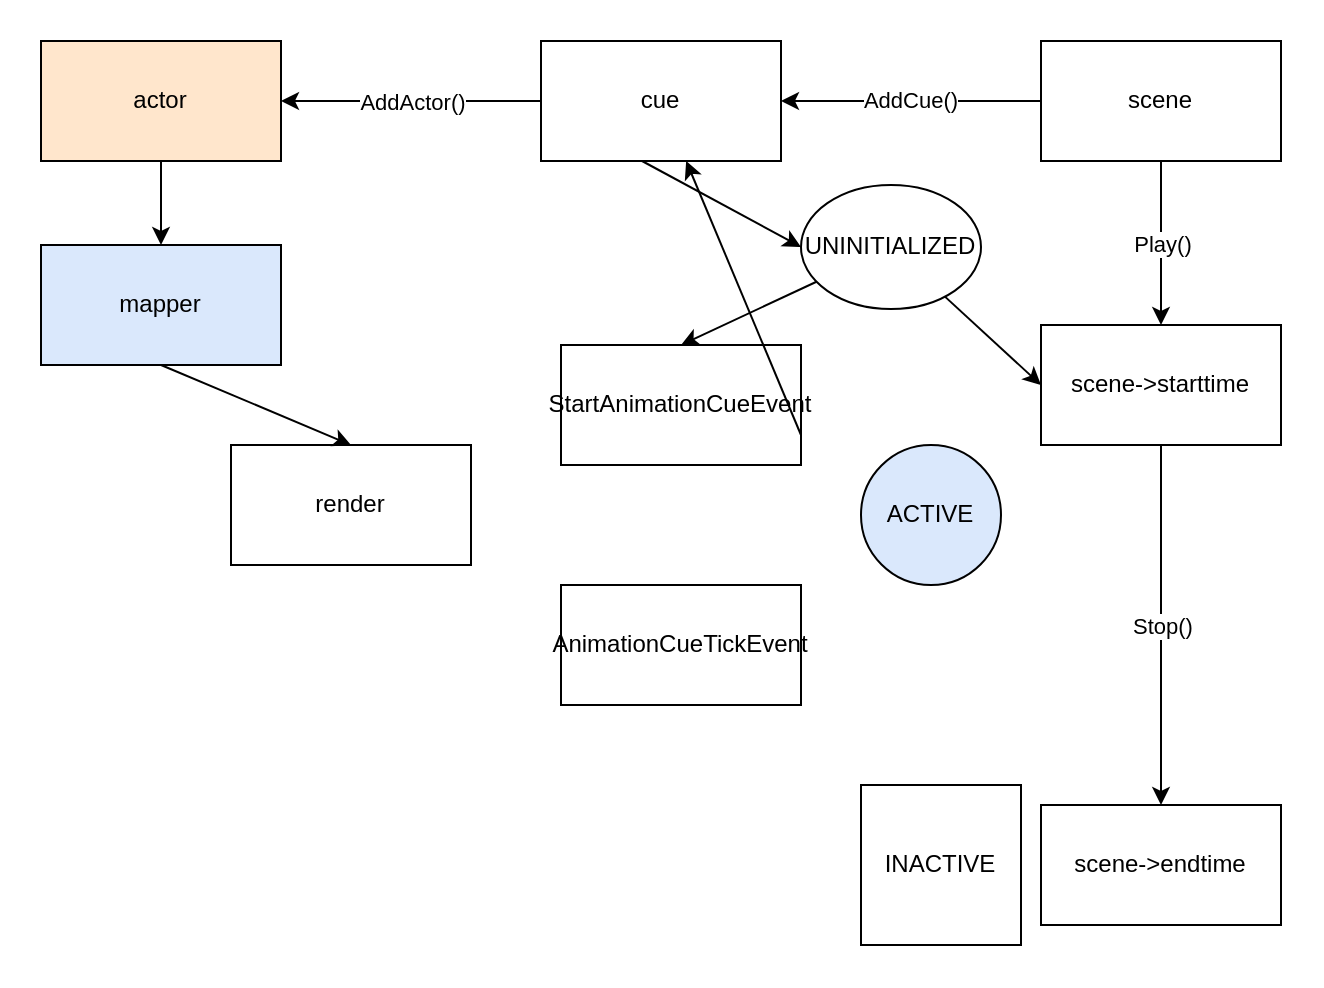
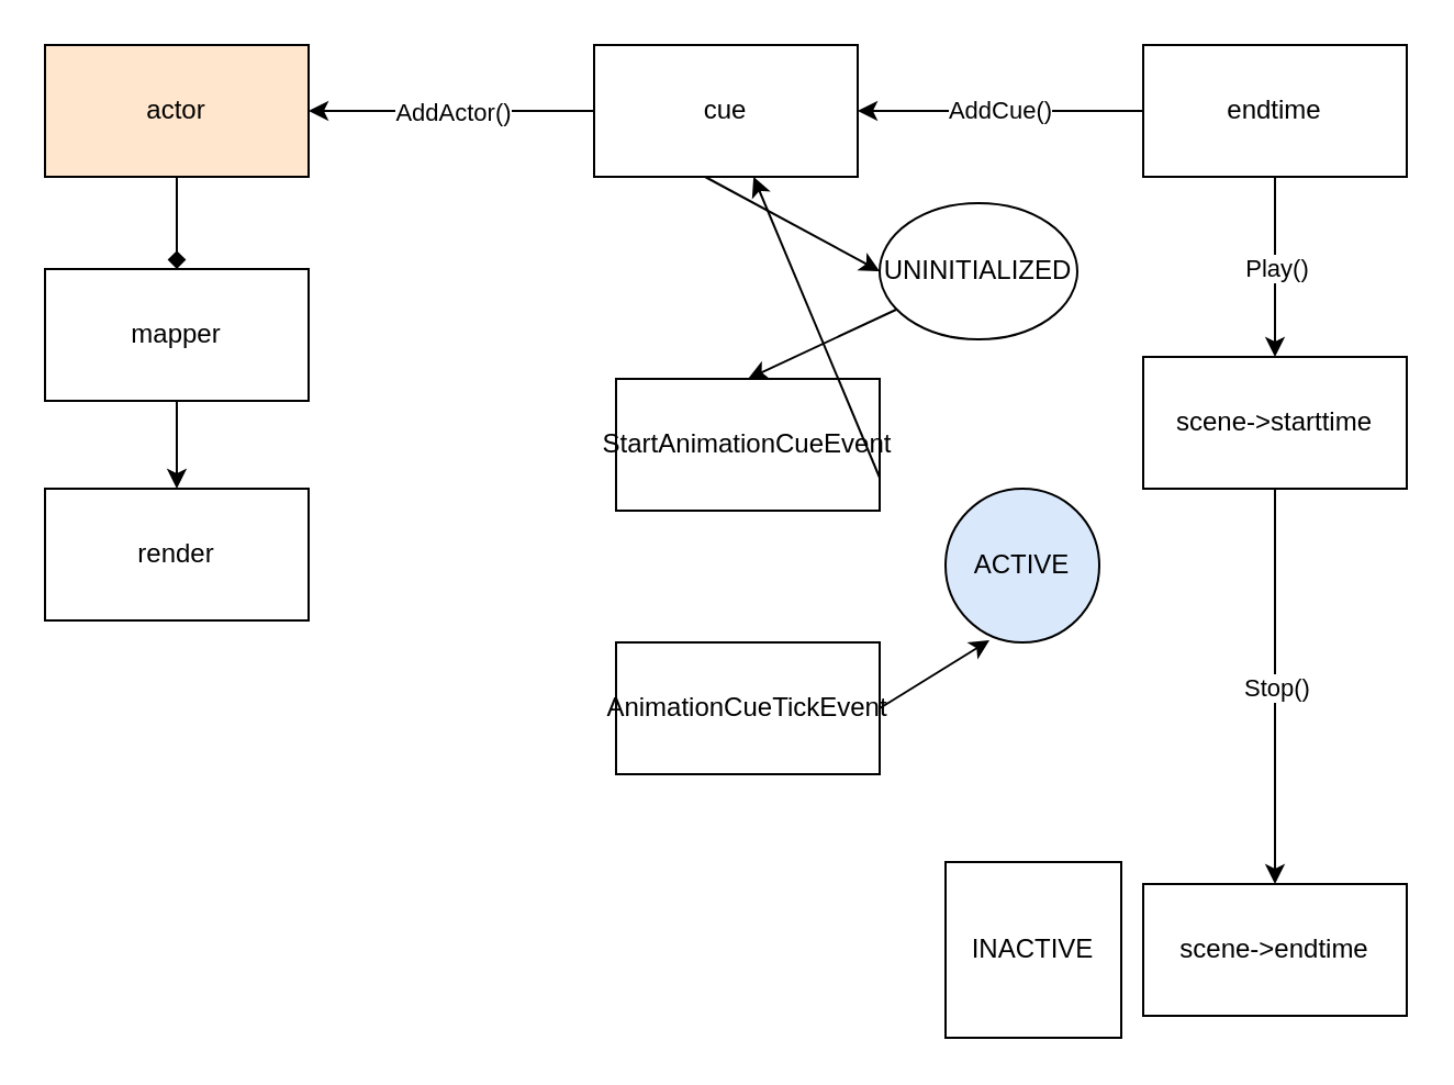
- <mxCell id="8" value="scene" style="rounded=0;whiteSpace=wrap;html=1;" vertex="1" parent="1"><mxGeometry x="520" y="20" width="120" height="60" as="geometry" /></mxCell>
+ <mxCell id="8" value="endtime" style="rounded=0;whiteSpace=wrap;html=1;" vertex="1" parent="1"><mxGeometry x="520" y="20" width="120" height="60" as="geometry" /></mxCell>
- <mxCell id="12" value="" style="endArrow=classic;html=1;rounded=0;entryX=0.5;entryY=0;entryDx=0;entryDy=0;" edge="1" parent="1" source="4" target="5"><mxGeometry width="50" height="50" relative="1" as="geometry"><mxPoint x="80" y="82" as="sourcePoint" /><mxPoint x="420" y="52" as="targetPoint" /></mxGeometry></mxCell>
+ <mxCell id="12" value="" style="endArrow=diamond;html=1;rounded=0;entryX=0.5;entryY=0;entryDx=0;entryDy=0;" edge="1" parent="1" source="4" target="5"><mxGeometry width="50" height="50" relative="1" as="geometry"><mxPoint x="80" y="82" as="sourcePoint" /><mxPoint x="420" y="52" as="targetPoint" /></mxGeometry></mxCell>
- <mxCell id="5" value="mapper" style="rounded=0;whiteSpace=wrap;html=1;fillColor=#dae8fc;" vertex="1" parent="1"><mxGeometry x="20" y="122" width="120" height="60" as="geometry" /></mxCell>
+ <mxCell id="5" value="mapper" style="rounded=0;whiteSpace=wrap;html=1;" vertex="1" parent="1"><mxGeometry x="20" y="122" width="120" height="60" as="geometry" /></mxCell>
- <mxCell id="19" value="" style="endArrow=classic;html=1;rounded=0;entryX=0;entryY=0.5;entryDx=0;entryDy=0;" edge="1" parent="1" source="17" target="14"><mxGeometry width="50" height="50" relative="1" as="geometry"><mxPoint x="480" y="362" as="sourcePoint" /><mxPoint x="530" y="312" as="targetPoint" /></mxGeometry></mxCell>
- <mxCell id="6" value="render" style="rounded=0;whiteSpace=wrap;html=1;" vertex="1" parent="1"><mxGeometry x="115" y="222" width="120" height="60" as="geometry" /></mxCell>
+ <mxCell id="6" value="render" style="rounded=0;whiteSpace=wrap;html=1;" vertex="1" parent="1"><mxGeometry x="20" y="222" width="120" height="60" as="geometry" /></mxCell>
+ <mxCell id="23" value="" style="endArrow=classic;html=1;rounded=0;exitX=1;exitY=0.5;exitDx=0;exitDy=0;entryX=0.286;entryY=0.986;entryDx=0;entryDy=0;entryPerimeter=0;" edge="1" parent="1" source="3" target="20"><mxGeometry width="50" height="50" relative="1" as="geometry"><mxPoint x="400" y="332" as="sourcePoint" /><mxPoint x="450" y="282" as="targetPoint" /></mxGeometry></mxCell>
